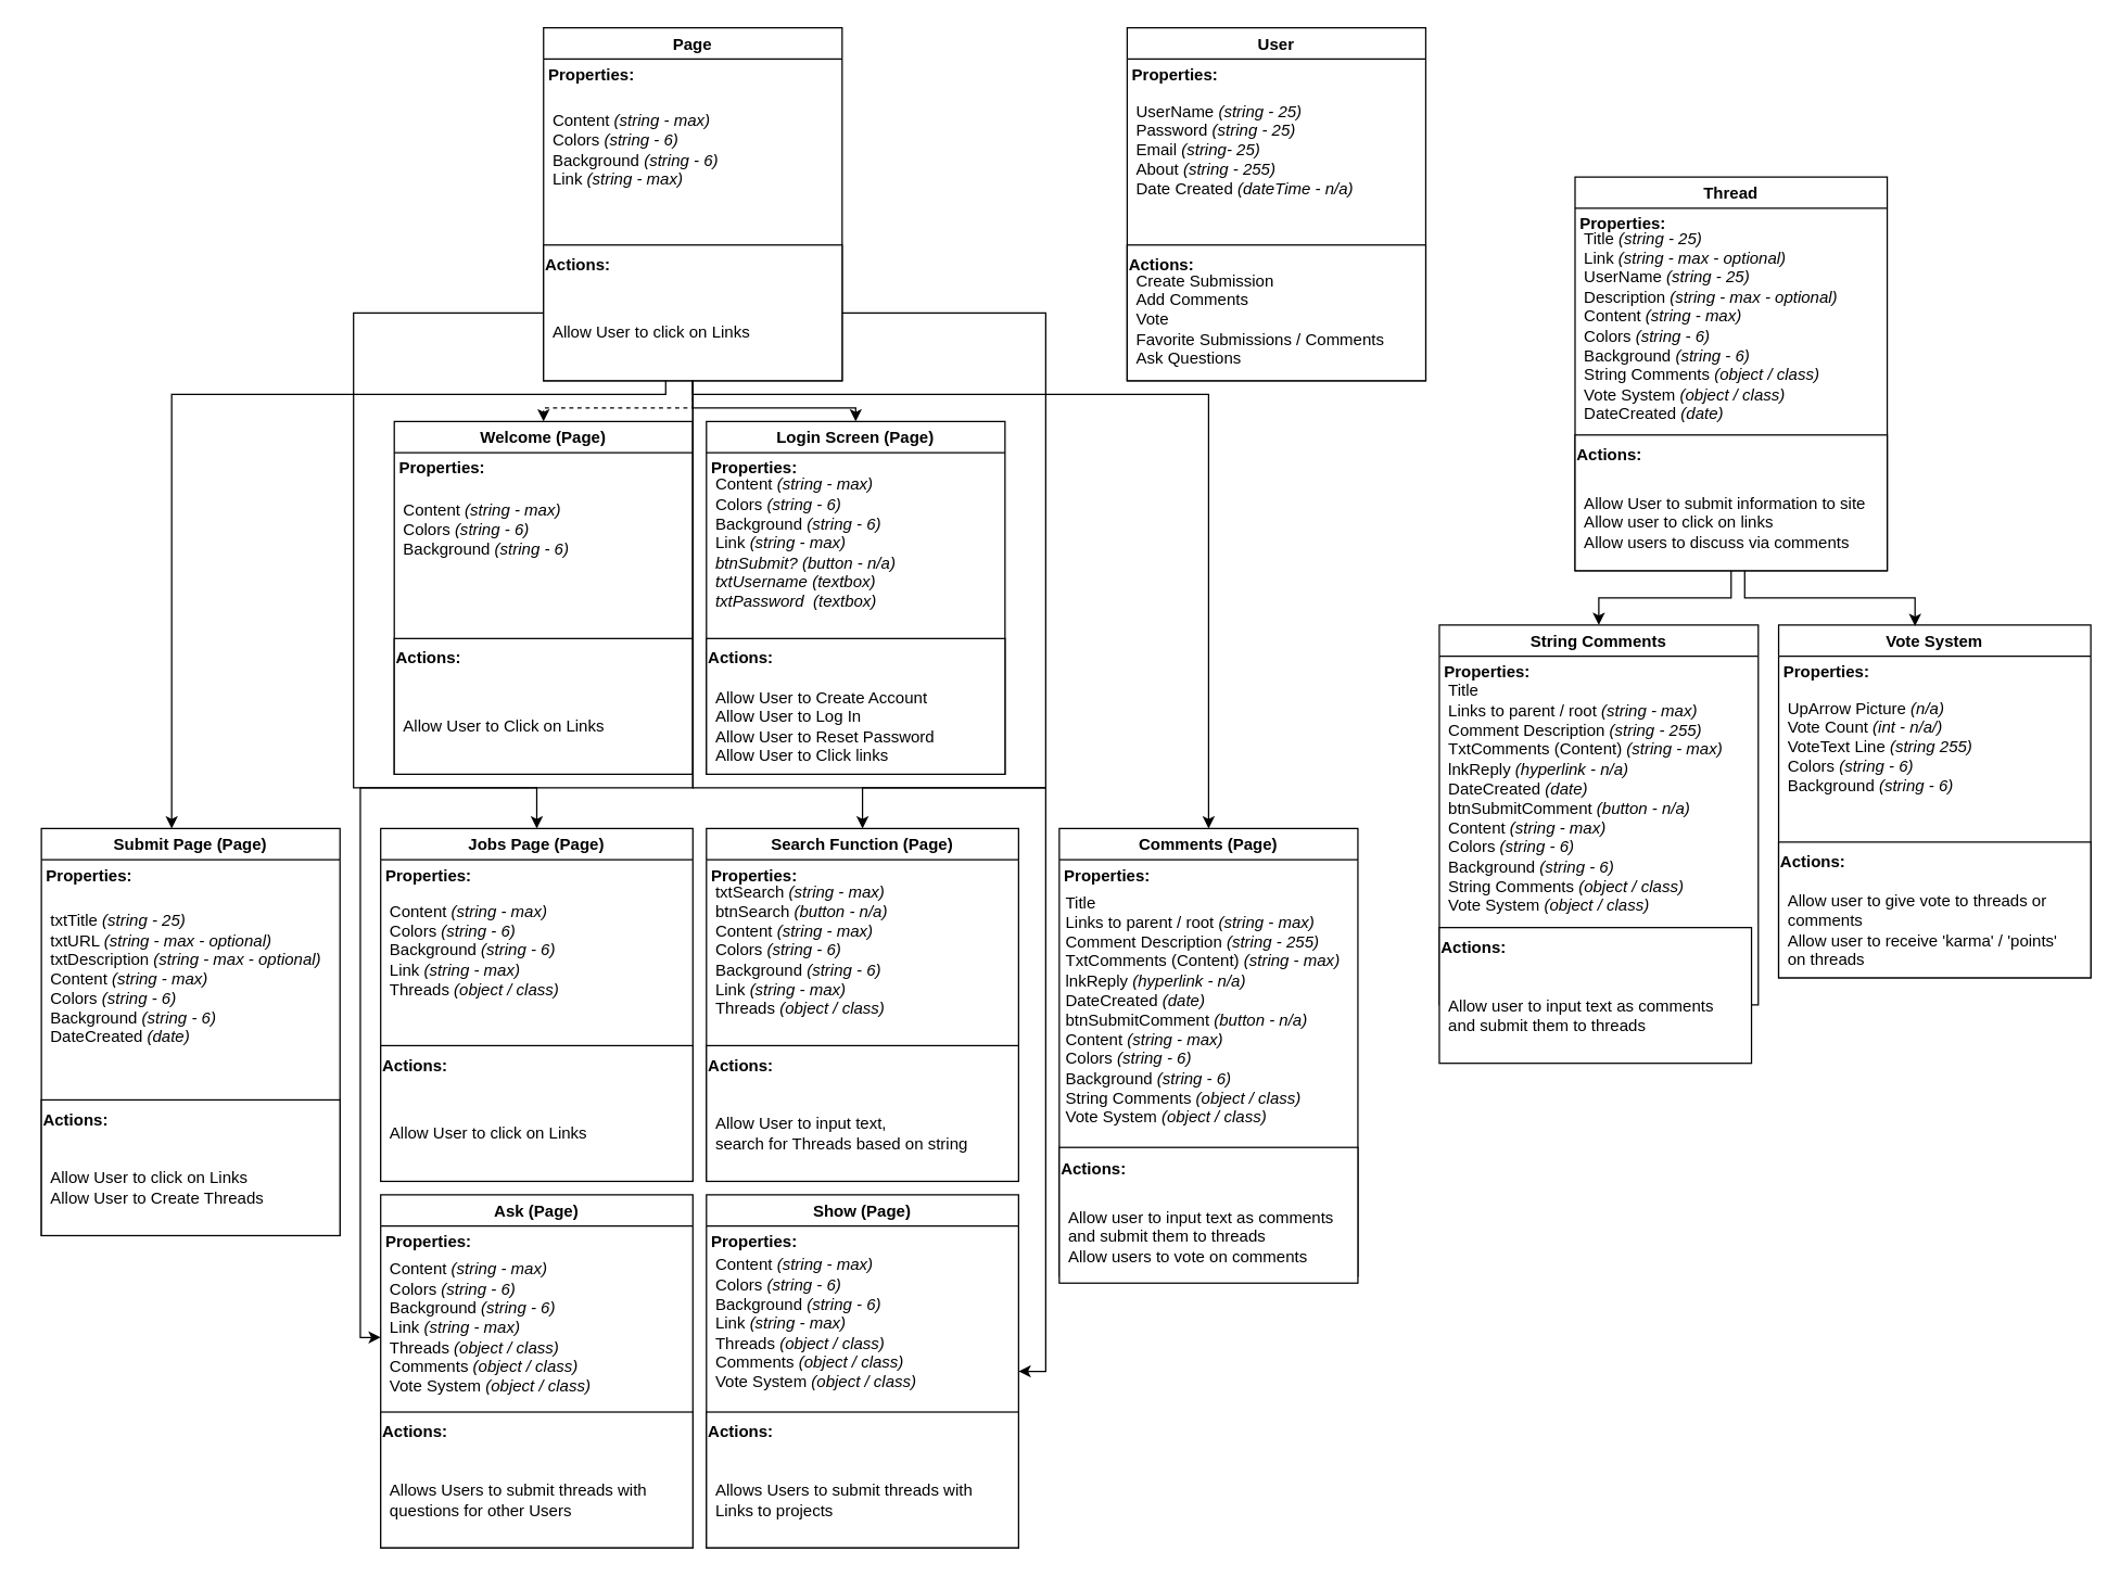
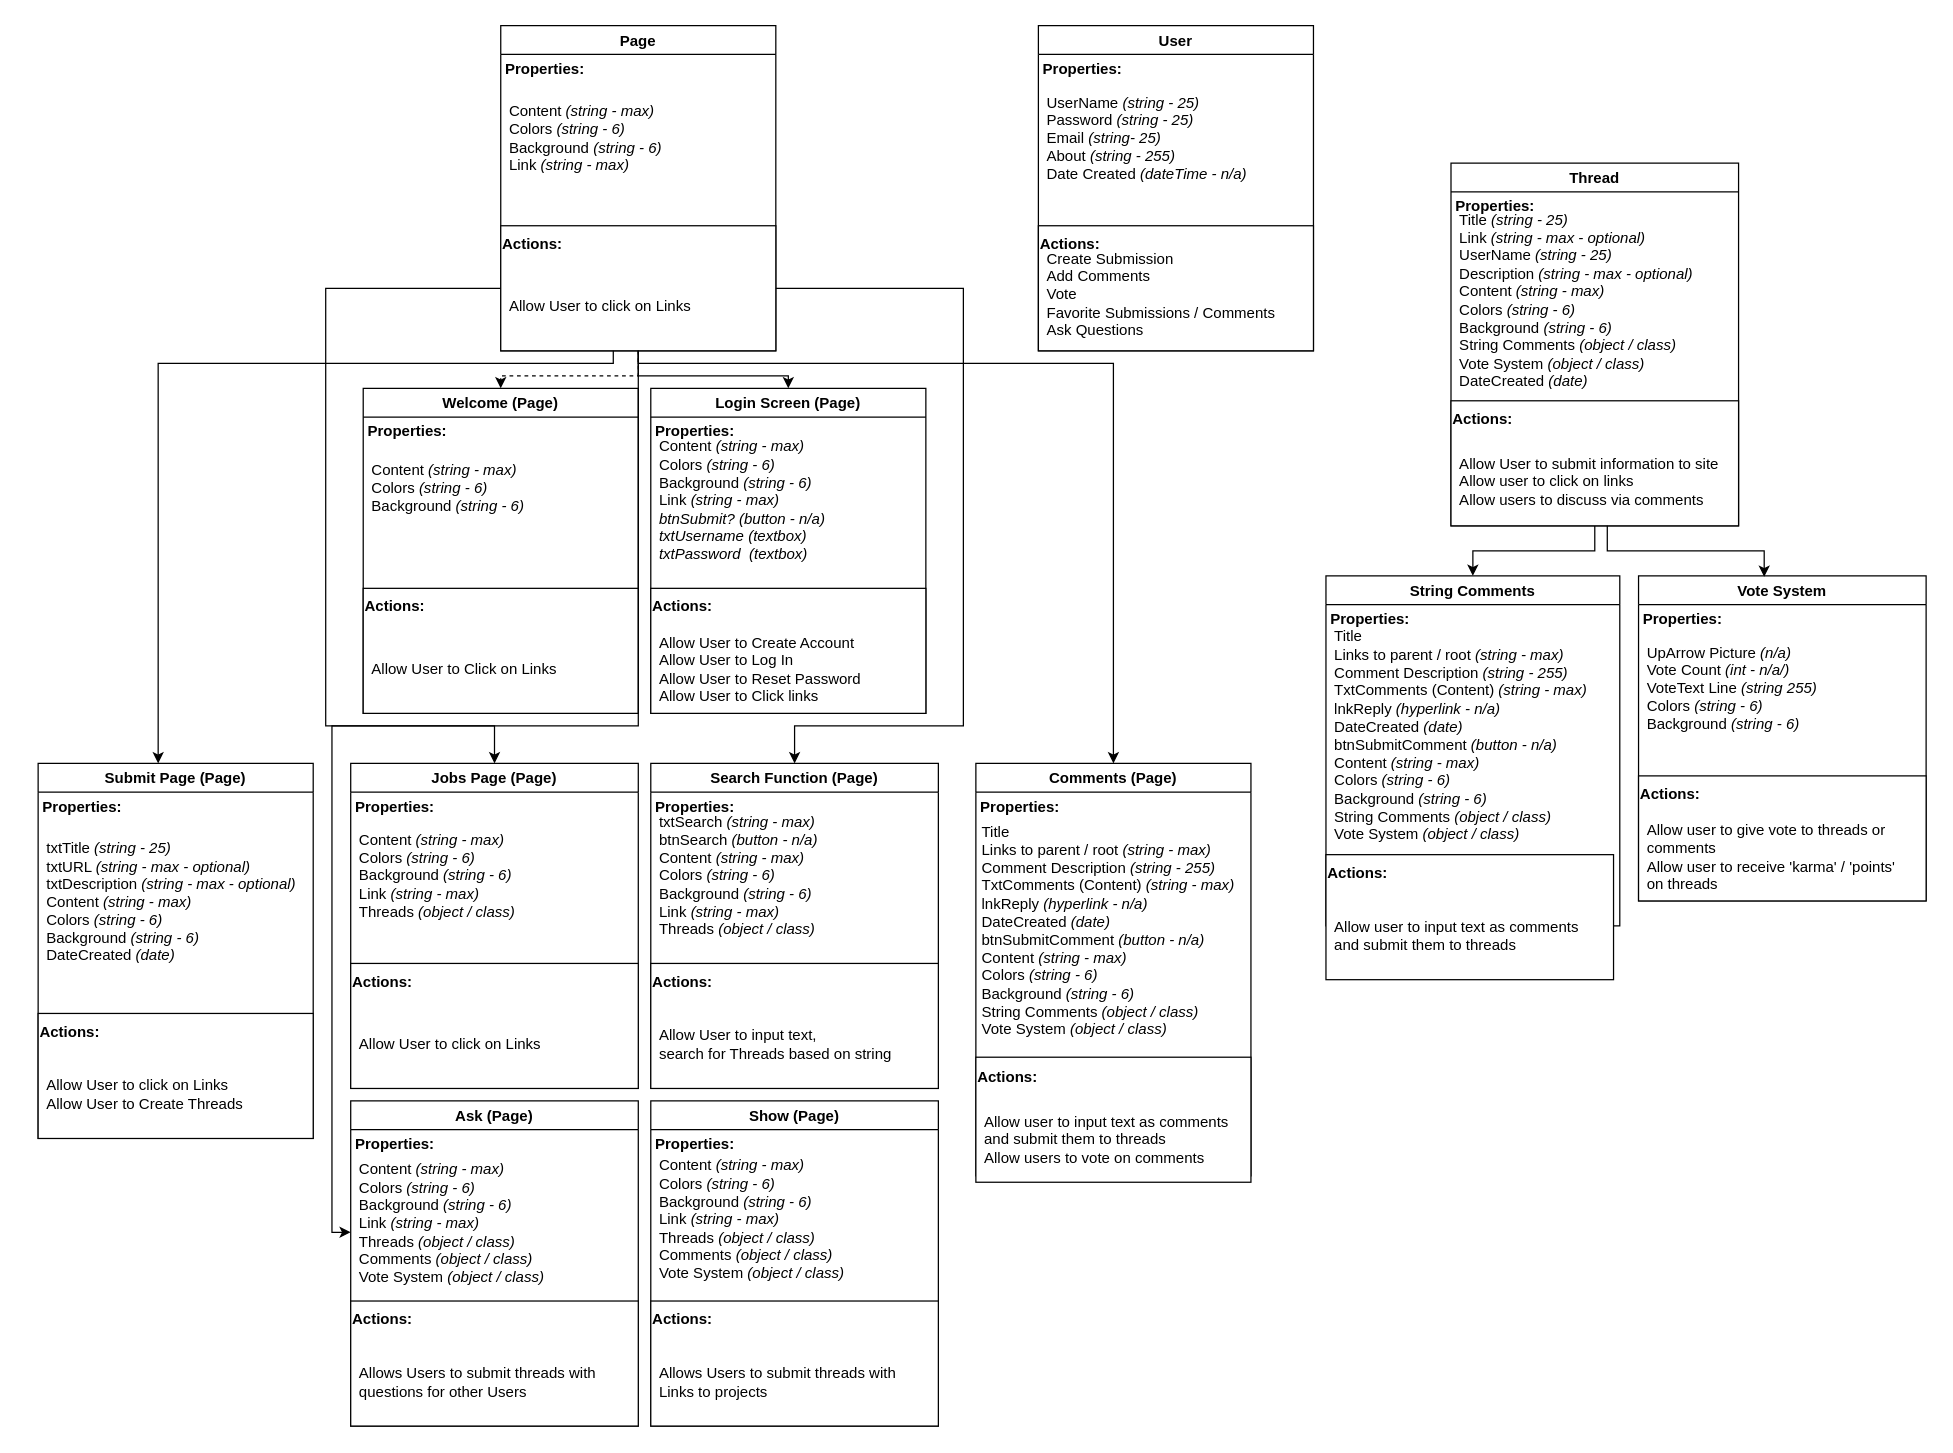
- <mxCell id="15" style="edgeStyle=orthogonalEdgeStyle;rounded=0;orthogonalLoop=1;jettySize=auto;html=1;entryX=1;entryY=0.5;entryDx=0;entryDy=0;" parent="1" source="16" target="77" edge="1"><mxGeometry relative="1" as="geometry" /></mxCell>
